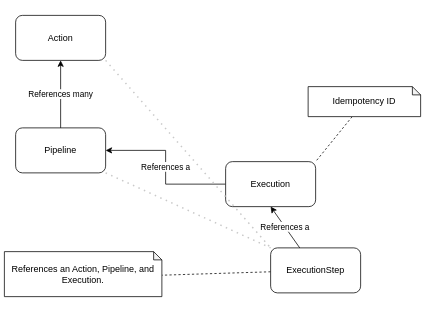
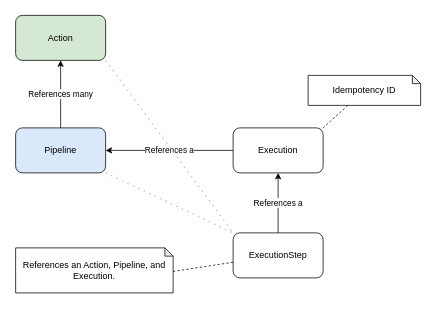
- <mxCell id="2" value="Action" style="rounded=1;whiteSpace=wrap;html=1;" vertex="1" parent="1"><mxGeometry x="20" y="20" width="120" height="60" as="geometry" /></mxCell>
+ <mxCell id="2" value="Action" style="rounded=1;whiteSpace=wrap;html=1;fillColor=#d5e8d4;" vertex="1" parent="1"><mxGeometry x="20" y="20" width="120" height="60" as="geometry" /></mxCell>
- <mxCell id="8" value="Idempotency ID" style="shape=note;whiteSpace=wrap;html=1;backgroundOutline=1;darkOpacity=0.05;size=11;" vertex="1" parent="1"><mxGeometry x="410" y="115" width="150" height="40" as="geometry" /></mxCell>
+ <mxCell id="8" value="Idempotency ID" style="shape=note;whiteSpace=wrap;html=1;backgroundOutline=1;darkOpacity=0.05;size=11;" vertex="1" parent="1"><mxGeometry x="410" y="100" width="150" height="40" as="geometry" /></mxCell>
- <mxCell id="5" value="Pipeline" style="rounded=1;whiteSpace=wrap;html=1;" vertex="1" parent="1"><mxGeometry x="20" y="170" width="120" height="60" as="geometry" /></mxCell>
+ <mxCell id="5" value="Pipeline" style="rounded=1;whiteSpace=wrap;html=1;fillColor=#dae8fc;" vertex="1" parent="1"><mxGeometry x="20" y="170" width="120" height="60" as="geometry" /></mxCell>
- <mxCell id="4" value="Execution" style="rounded=1;whiteSpace=wrap;html=1;" vertex="1" parent="1"><mxGeometry x="300" y="215" width="120" height="60" as="geometry" /></mxCell>
+ <mxCell id="4" value="Execution" style="rounded=1;whiteSpace=wrap;html=1;" vertex="1" parent="1"><mxGeometry x="310" y="170" width="120" height="60" as="geometry" /></mxCell>
- <mxCell id="11" value="ExecutionStep" style="rounded=1;whiteSpace=wrap;html=1;" vertex="1" parent="1"><mxGeometry x="360" y="330" width="120" height="60" as="geometry" /></mxCell>
+ <mxCell id="11" value="ExecutionStep" style="rounded=1;whiteSpace=wrap;html=1;" vertex="1" parent="1"><mxGeometry x="310" y="310" width="120" height="60" as="geometry" /></mxCell>
- <mxCell id="14" value="References an Action, Pipeline, and Execution." style="shape=note;whiteSpace=wrap;html=1;backgroundOutline=1;darkOpacity=0.05;size=11;" vertex="1" parent="1"><mxGeometry x="5" y="335" width="210" height="60" as="geometry" /></mxCell>
+ <mxCell id="14" value="References an Action, Pipeline, and Execution." style="shape=note;whiteSpace=wrap;html=1;backgroundOutline=1;darkOpacity=0.05;size=11;" vertex="1" parent="1"><mxGeometry x="20" y="330" width="210" height="60" as="geometry" /></mxCell>
